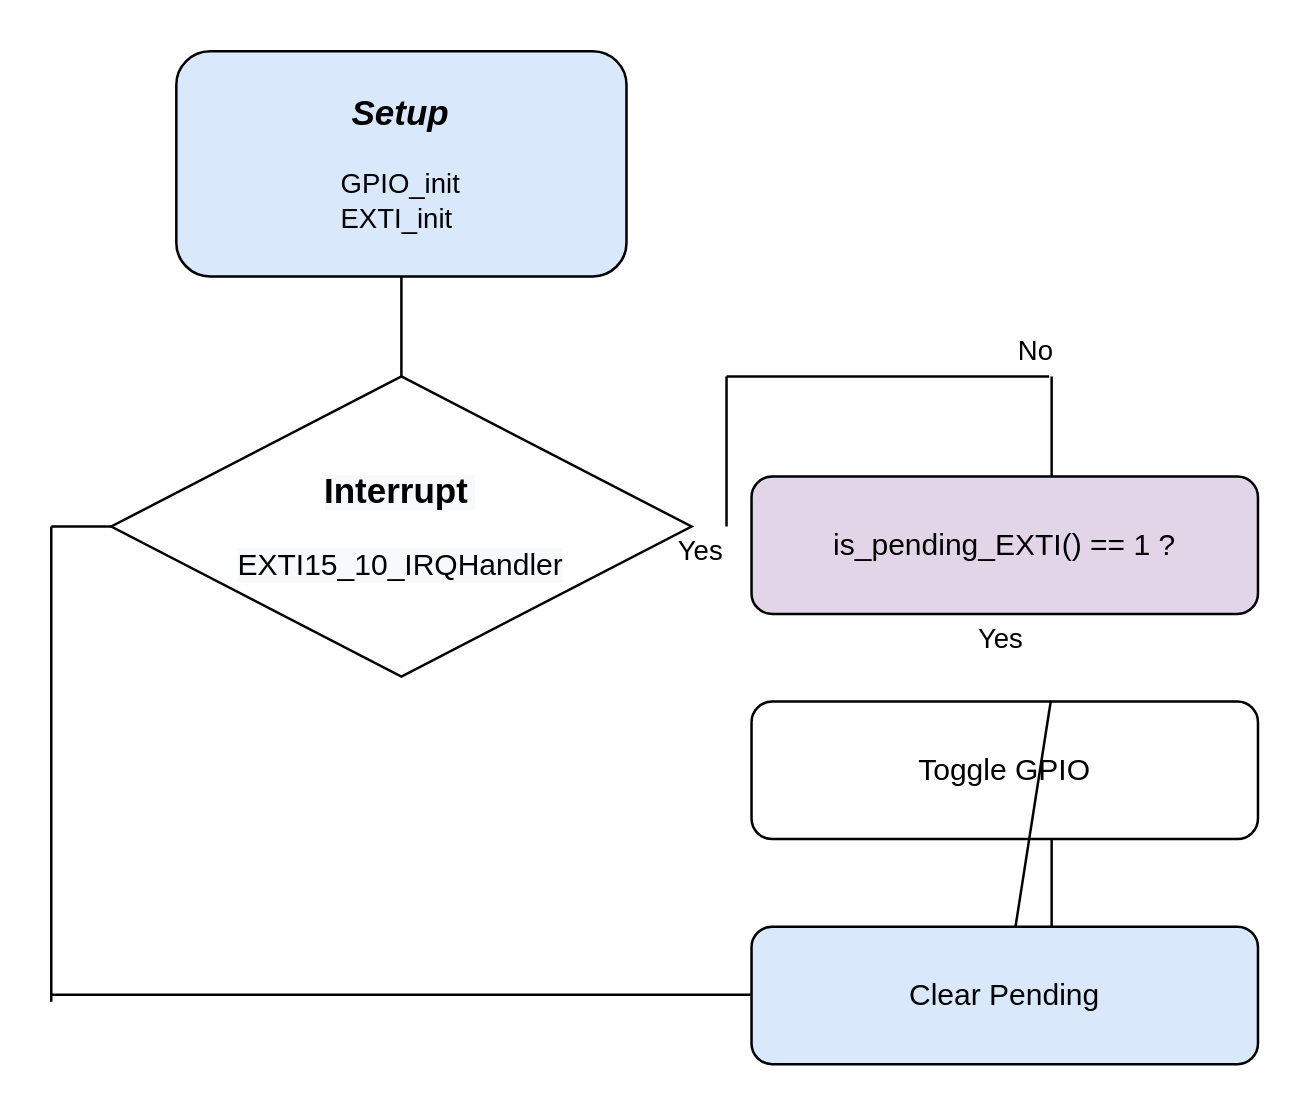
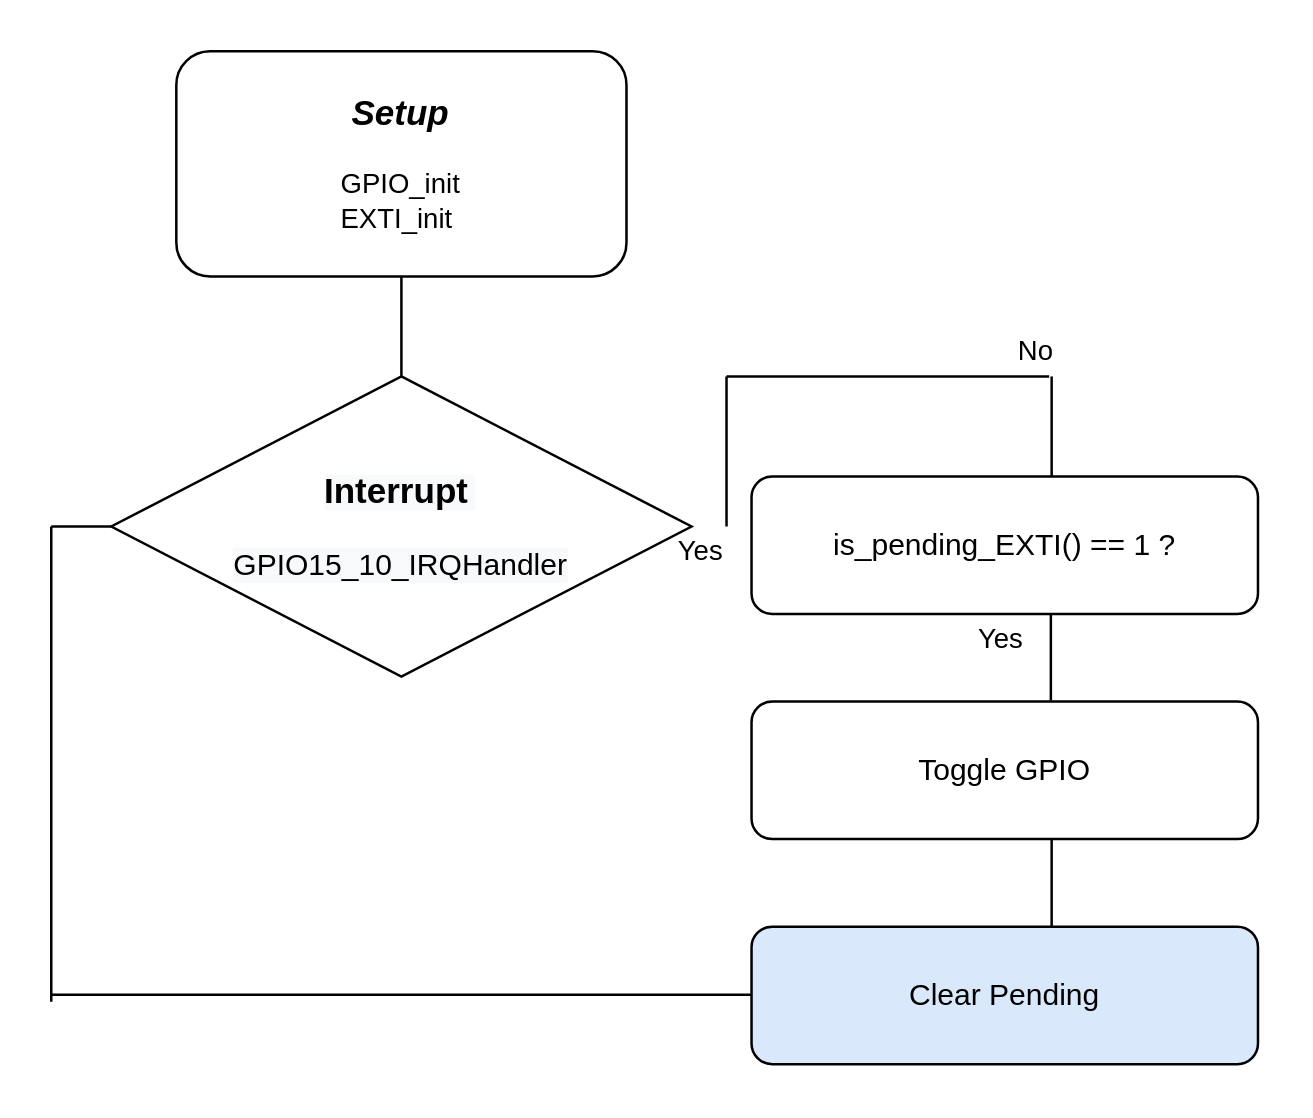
- <mxCell id="2" value="&lt;font&gt;&lt;font&gt;&lt;i style=&quot;font-weight: bold&quot;&gt;&lt;font style=&quot;font-size: 14px&quot;&gt;Setup&lt;/font&gt;&lt;/i&gt;&lt;br&gt;&lt;br style=&quot;font-size: 11px&quot;&gt;&lt;div style=&quot;font-size: 11px ; text-align: left&quot;&gt;GPIO_init&lt;/div&gt;&lt;/font&gt;&lt;font&gt;&lt;div style=&quot;font-size: 11px ; text-align: left&quot;&gt;&lt;span&gt;EXTI_init&lt;/span&gt;&lt;/div&gt;&lt;/font&gt;&lt;/font&gt;" style="rounded=1;whiteSpace=wrap;html=1;fontSize=11;glass=0;strokeWidth=1;shadow=0;fillColor=#dae8fc;" parent="1" vertex="1"><mxGeometry x="70" y="20" width="180" height="90" as="geometry" /></mxCell>
+ <mxCell id="2" value="&lt;font&gt;&lt;font&gt;&lt;i style=&quot;font-weight: bold&quot;&gt;&lt;font style=&quot;font-size: 14px&quot;&gt;Setup&lt;/font&gt;&lt;/i&gt;&lt;br&gt;&lt;br style=&quot;font-size: 11px&quot;&gt;&lt;div style=&quot;font-size: 11px ; text-align: left&quot;&gt;GPIO_init&lt;/div&gt;&lt;/font&gt;&lt;font&gt;&lt;div style=&quot;font-size: 11px ; text-align: left&quot;&gt;&lt;span&gt;EXTI_init&lt;/span&gt;&lt;/div&gt;&lt;/font&gt;&lt;/font&gt;" style="rounded=1;whiteSpace=wrap;html=1;fontSize=11;glass=0;strokeWidth=1;shadow=0;" parent="1" vertex="1"><mxGeometry x="70" y="20" width="180" height="90" as="geometry" /></mxCell>
- <mxCell id="3" value="&lt;b style=&quot;color: rgb(0 , 0 , 0) ; font-family: &amp;#34;helvetica&amp;#34; ; font-size: 12px ; font-style: normal ; letter-spacing: normal ; text-align: center ; text-indent: 0px ; text-transform: none ; word-spacing: 0px ; background-color: rgb(248 , 249 , 250)&quot;&gt;&lt;font style=&quot;font-size: 14px&quot;&gt;Interrupt&lt;/font&gt;&lt;/b&gt;&lt;span style=&quot;color: rgb(0 , 0 , 0) ; font-family: &amp;#34;helvetica&amp;#34; ; font-size: 12px ; font-style: normal ; font-weight: 400 ; letter-spacing: normal ; text-align: center ; text-indent: 0px ; text-transform: none ; word-spacing: 0px ; background-color: rgb(248 , 249 , 250) ; display: inline ; float: none&quot;&gt;&amp;nbsp;&lt;/span&gt;&lt;br style=&quot;color: rgb(0 , 0 , 0) ; font-family: &amp;#34;helvetica&amp;#34; ; font-size: 12px ; font-style: normal ; font-weight: 400 ; letter-spacing: normal ; text-align: center ; text-indent: 0px ; text-transform: none ; word-spacing: 0px ; background-color: rgb(248 , 249 , 250)&quot;&gt;&lt;br style=&quot;color: rgb(0 , 0 , 0) ; font-family: &amp;#34;helvetica&amp;#34; ; font-size: 12px ; font-style: normal ; font-weight: 400 ; letter-spacing: normal ; text-align: center ; text-indent: 0px ; text-transform: none ; word-spacing: 0px ; background-color: rgb(248 , 249 , 250)&quot;&gt;&lt;span style=&quot;color: rgb(0 , 0 , 0) ; font-family: &amp;#34;helvetica&amp;#34; ; font-size: 12px ; font-style: normal ; font-weight: 400 ; letter-spacing: normal ; text-align: center ; text-indent: 0px ; text-transform: none ; word-spacing: 0px ; background-color: rgb(248 , 249 , 250) ; display: inline ; float: none&quot;&gt;EXTI15_10_IRQHandler&lt;/span&gt;&lt;br&gt;" style="rhombus;whiteSpace=wrap;html=1;" parent="1" vertex="1"><mxGeometry x="44" y="150" width="232" height="120" as="geometry" /></mxCell>
+ <mxCell id="3" value="&lt;b style=&quot;color: rgb(0 , 0 , 0) ; font-family: &amp;#34;helvetica&amp;#34; ; font-size: 12px ; font-style: normal ; letter-spacing: normal ; text-align: center ; text-indent: 0px ; text-transform: none ; word-spacing: 0px ; background-color: rgb(248 , 249 , 250)&quot;&gt;&lt;font style=&quot;font-size: 14px&quot;&gt;Interrupt&lt;/font&gt;&lt;/b&gt;&lt;span style=&quot;color: rgb(0 , 0 , 0) ; font-family: &amp;#34;helvetica&amp;#34; ; font-size: 12px ; font-style: normal ; font-weight: 400 ; letter-spacing: normal ; text-align: center ; text-indent: 0px ; text-transform: none ; word-spacing: 0px ; background-color: rgb(248 , 249 , 250) ; display: inline ; float: none&quot;&gt;&amp;nbsp;&lt;/span&gt;&lt;br style=&quot;color: rgb(0 , 0 , 0) ; font-family: &amp;#34;helvetica&amp;#34; ; font-size: 12px ; font-style: normal ; font-weight: 400 ; letter-spacing: normal ; text-align: center ; text-indent: 0px ; text-transform: none ; word-spacing: 0px ; background-color: rgb(248 , 249 , 250)&quot;&gt;&lt;br style=&quot;color: rgb(0 , 0 , 0) ; font-family: &amp;#34;helvetica&amp;#34; ; font-size: 12px ; font-style: normal ; font-weight: 400 ; letter-spacing: normal ; text-align: center ; text-indent: 0px ; text-transform: none ; word-spacing: 0px ; background-color: rgb(248 , 249 , 250)&quot;&gt;&lt;span style=&quot;color: rgb(0 , 0 , 0) ; font-family: &amp;#34;helvetica&amp;#34; ; font-size: 12px ; font-style: normal ; font-weight: 400 ; letter-spacing: normal ; text-align: center ; text-indent: 0px ; text-transform: none ; word-spacing: 0px ; background-color: rgb(248 , 249 , 250) ; display: inline ; float: none&quot;&gt;GPIO15_10_IRQHandler&lt;/span&gt;&lt;br&gt;" style="rhombus;whiteSpace=wrap;html=1;" parent="1" vertex="1"><mxGeometry x="44" y="150" width="232" height="120" as="geometry" /></mxCell>
- <mxCell id="7" value="&lt;span&gt;is_pending_EXTI() == 1 ?&lt;br&gt;&lt;/span&gt;" style="rounded=1;whiteSpace=wrap;html=1;fillColor=#e1d5e7;" vertex="1" parent="1"><mxGeometry x="300" y="190" width="202.5" height="55" as="geometry" /></mxCell>
+ <mxCell id="7" value="&lt;span&gt;is_pending_EXTI() == 1 ?&lt;br&gt;&lt;/span&gt;" style="rounded=1;whiteSpace=wrap;html=1;" vertex="1" parent="1"><mxGeometry x="300" y="190" width="202.5" height="55" as="geometry" /></mxCell>
- <mxCell id="17" value="" style="endArrow=none;html=1;exitX=0.591;exitY=-0.007;exitDx=0;exitDy=0;exitPerimeter=0;" edge="1" parent="1" source="16" target="8"><mxGeometry width="50" height="50" relative="1" as="geometry"><mxPoint x="390" y="300" as="sourcePoint" /><mxPoint x="440" y="250" as="targetPoint" /></mxGeometry></mxCell>
+ <mxCell id="17" value="" style="endArrow=none;html=1;entryX=0.591;entryY=0.998;entryDx=0;entryDy=0;entryPerimeter=0;exitX=0.591;exitY=-0.007;exitDx=0;exitDy=0;exitPerimeter=0;" edge="1" parent="1" source="16" target="7"><mxGeometry width="50" height="50" relative="1" as="geometry"><mxPoint x="390" y="300" as="sourcePoint" /><mxPoint x="440" y="250" as="targetPoint" /></mxGeometry></mxCell>
